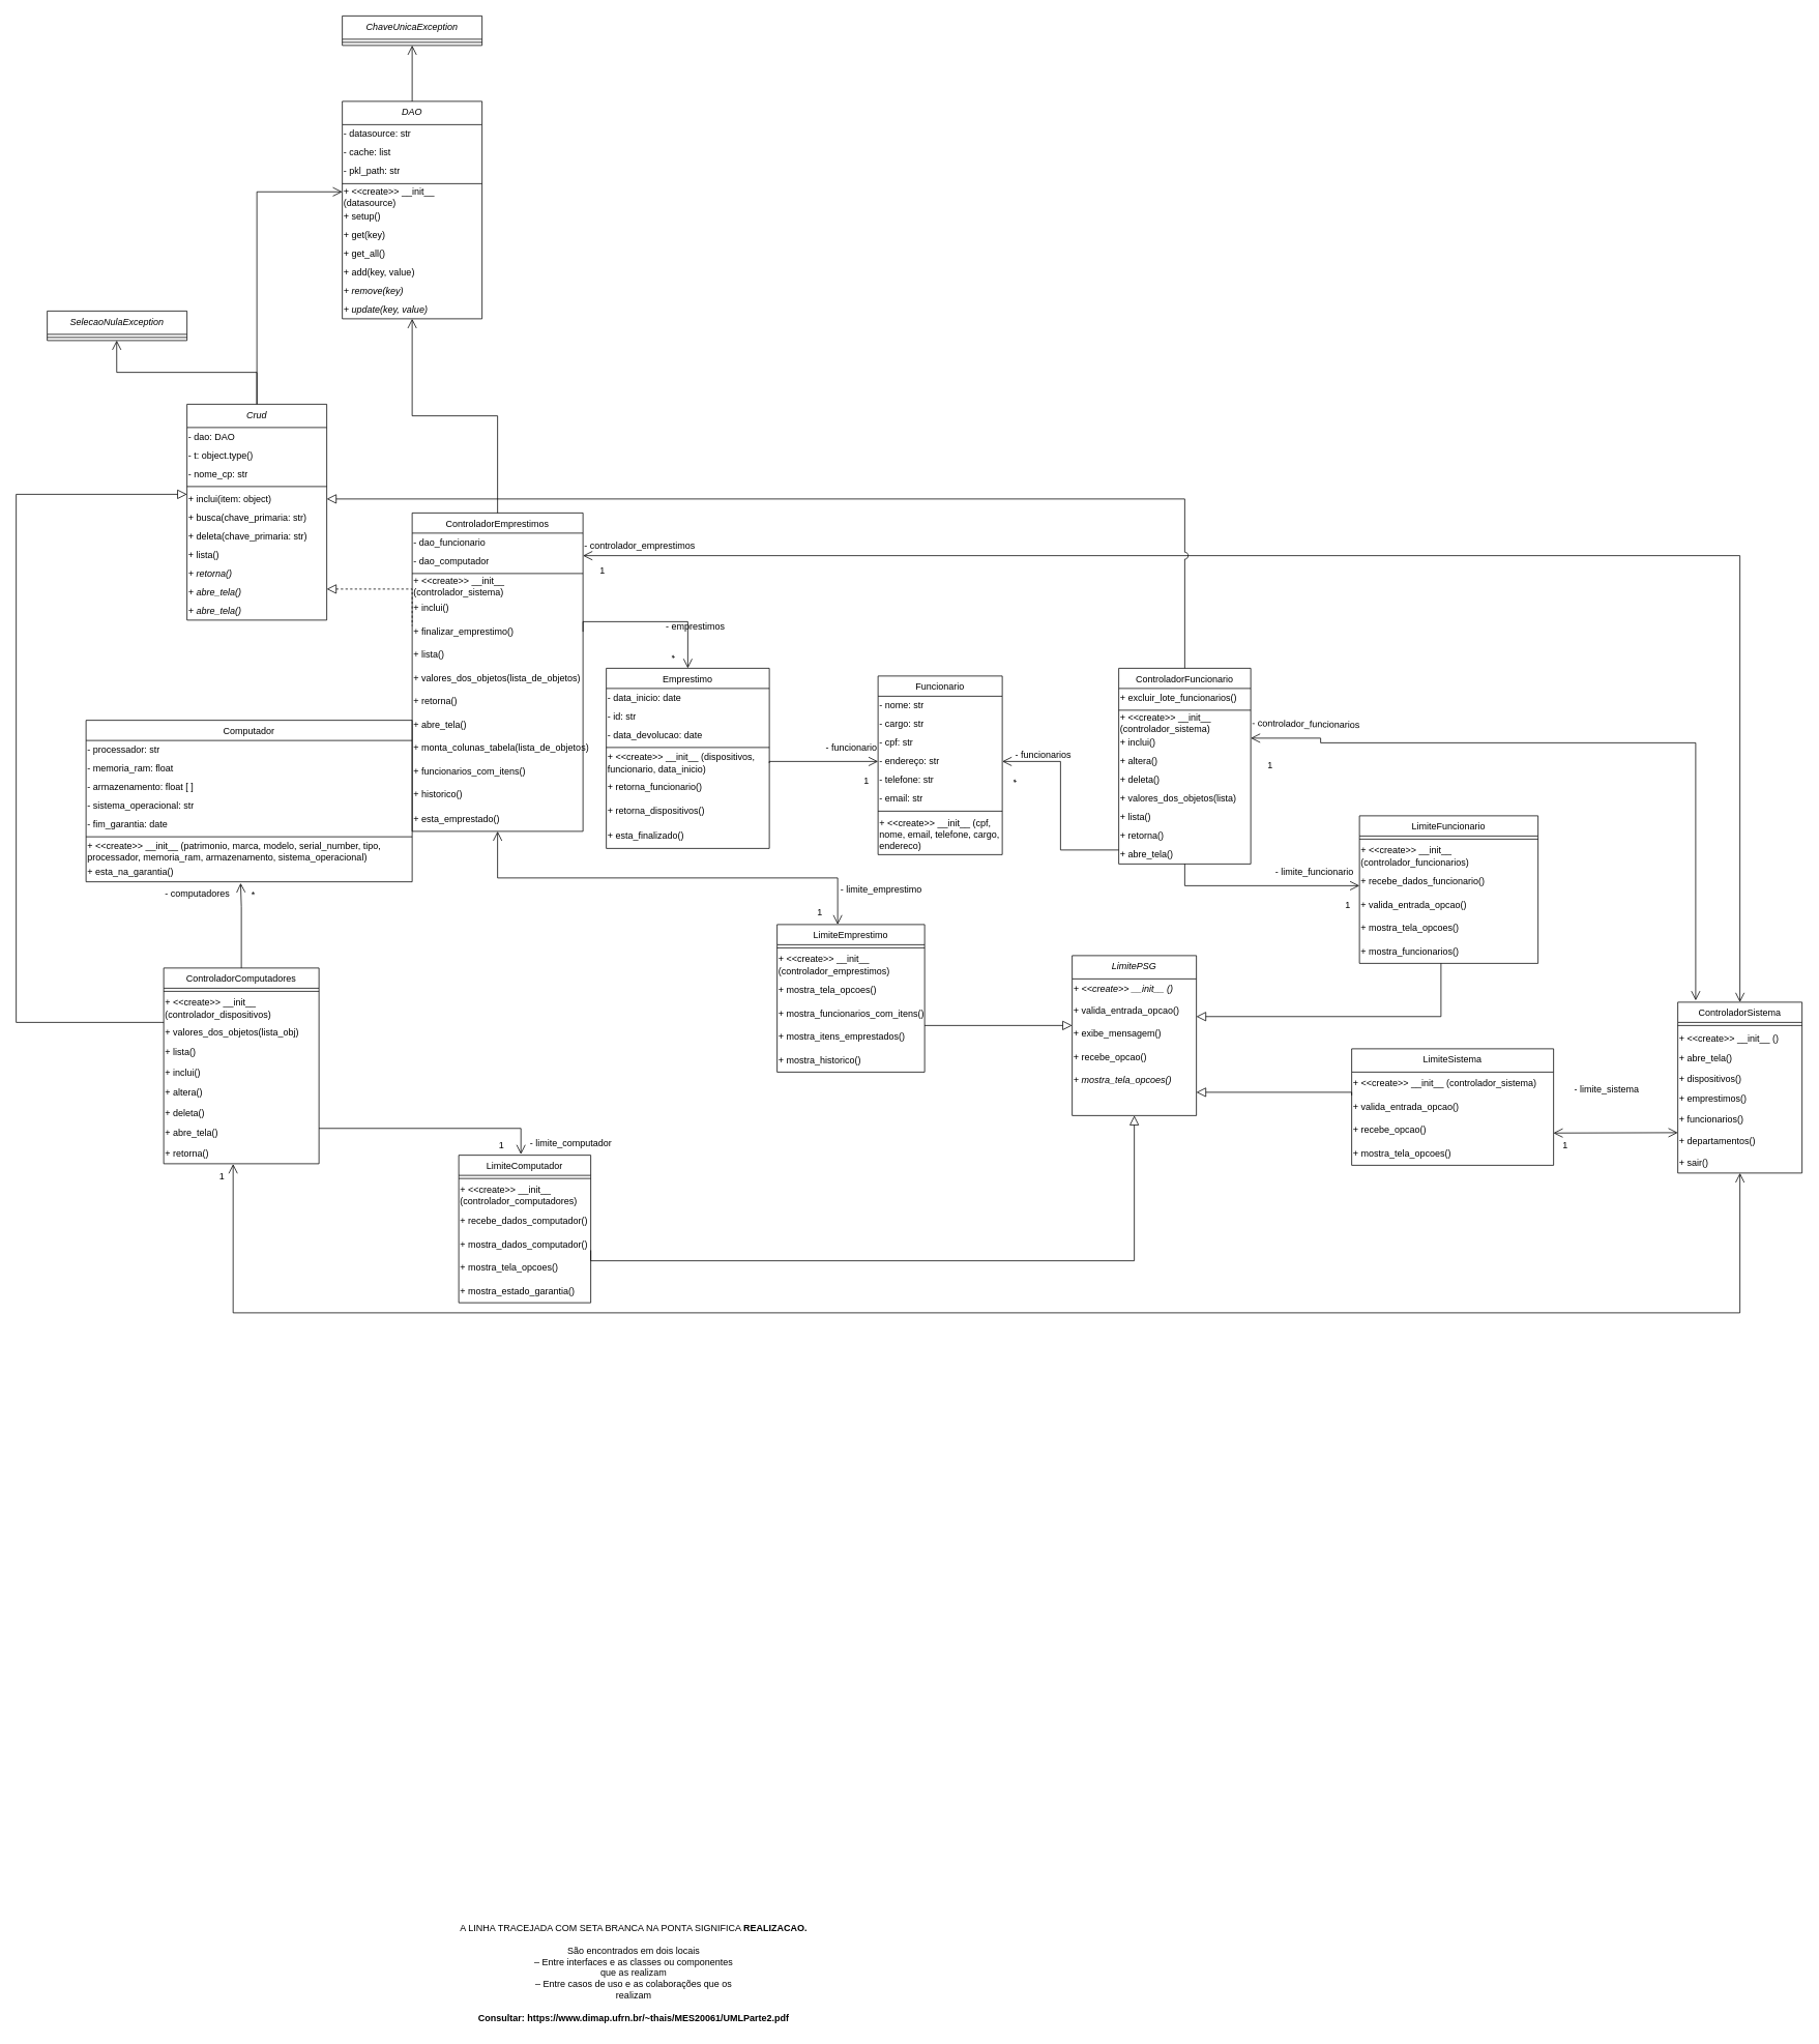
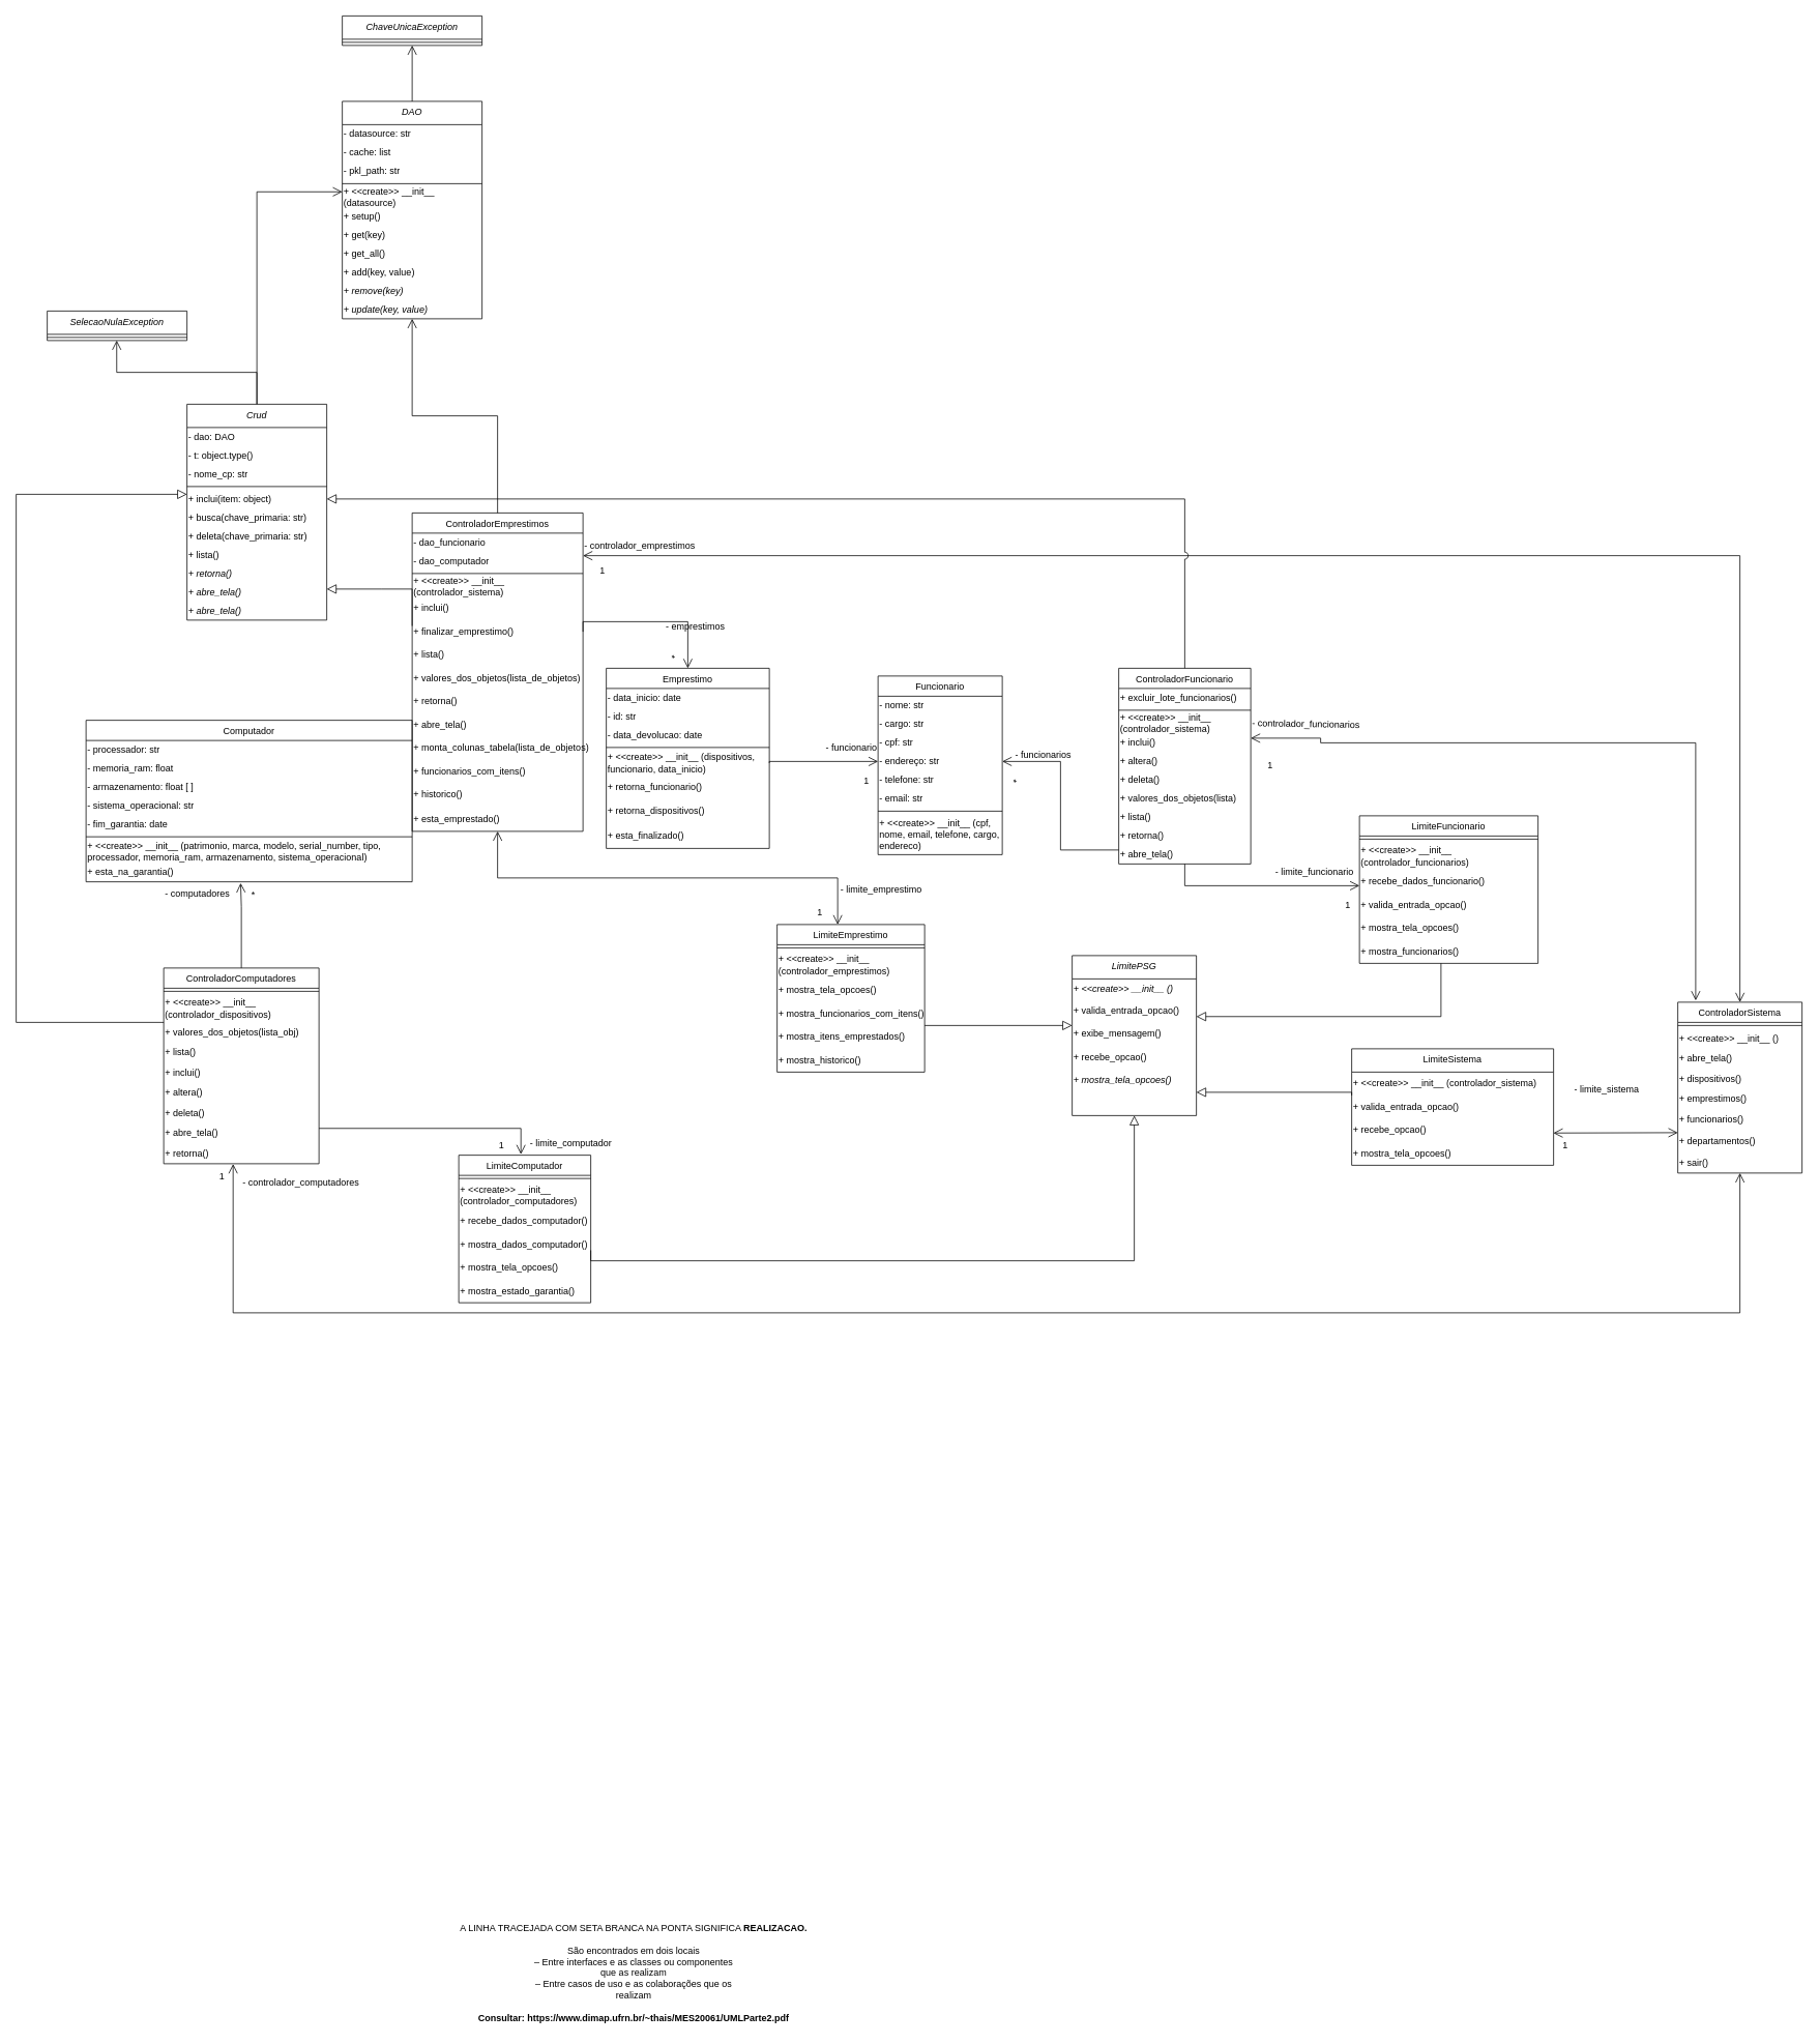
- <mxCell id="59" style="edgeStyle=orthogonalEdgeStyle;rounded=0;orthogonalLoop=1;jettySize=auto;html=1;entryX=0;entryY=0.25;entryDx=0;entryDy=0;endArrow=none;endFill=0;endSize=10;startArrow=block;startFill=0;startSize=10;dashed=1;" edge="1" parent="1" source="61" target="113"><mxGeometry relative="1" as="geometry"><Array as="points"><mxPoint x="490" y="758" /><mxPoint x="490" y="758" /></Array></mxGeometry></mxCell>
+ <mxCell id="59" style="edgeStyle=orthogonalEdgeStyle;rounded=0;orthogonalLoop=1;jettySize=auto;html=1;entryX=0;entryY=0.25;entryDx=0;entryDy=0;endArrow=none;endFill=0;endSize=10;startArrow=block;startFill=0;startSize=10;" edge="1" parent="1" source="61" target="113"><mxGeometry relative="1" as="geometry"><Array as="points"><mxPoint x="490" y="758" /><mxPoint x="490" y="758" /></Array></mxGeometry></mxCell>
+ <mxCell id="73" value="&lt;font style=&quot;font-size: 12px;&quot;&gt;- controlador_computadores&lt;/font&gt;" style="text;html=1;strokeColor=none;fillColor=none;align=left;verticalAlign=middle;whiteSpace=wrap;rounded=0;spacing=2;fontSize=12;" vertex="1" parent="1"><mxGeometry x="310" y="1510" width="170" height="24" as="geometry" /></mxCell>
